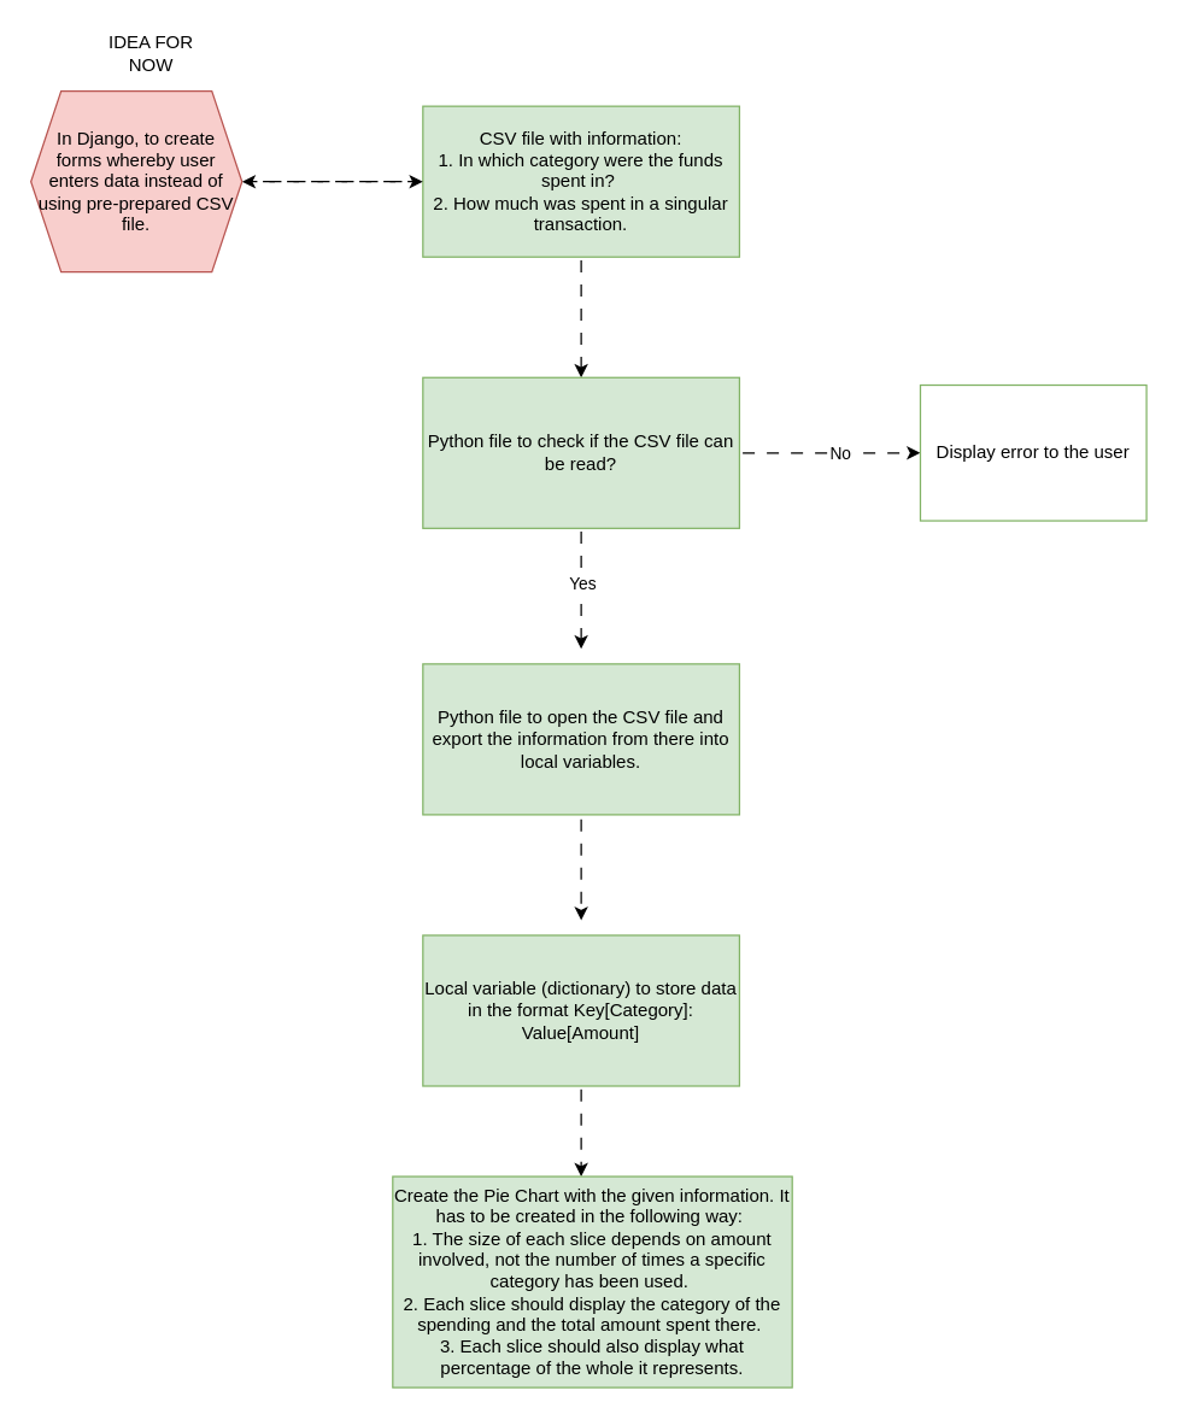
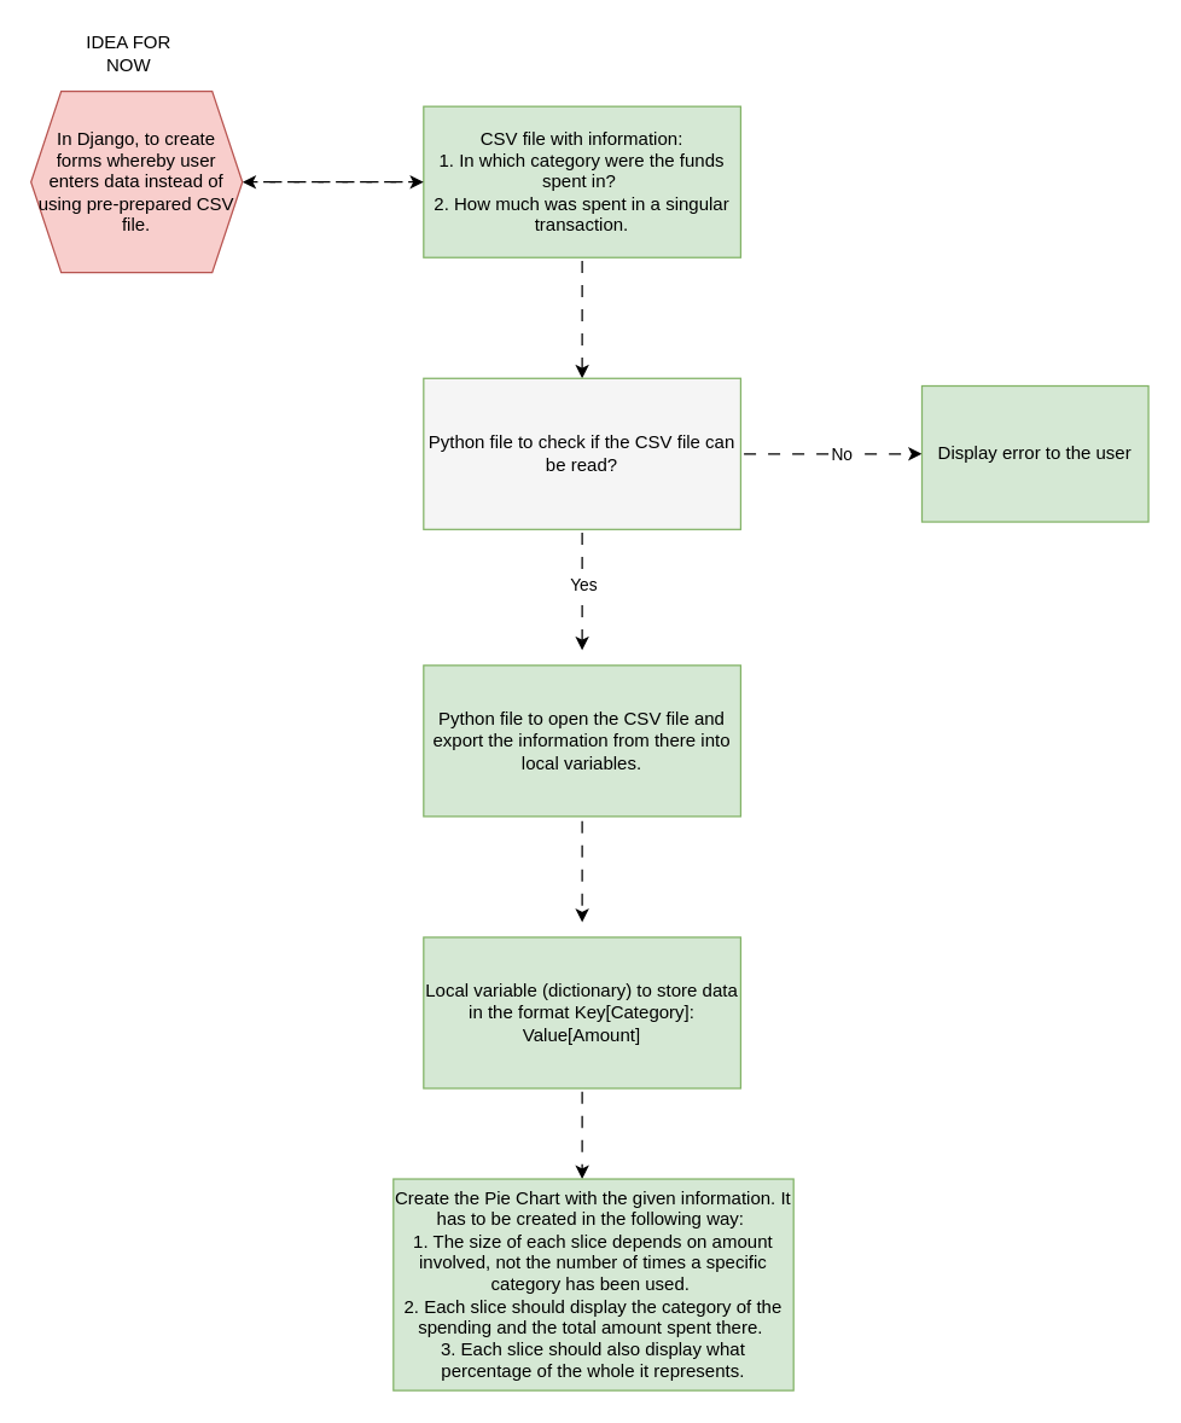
- <mxCell id="18" value="IDEA FOR NOW" style="text;html=1;strokeColor=none;fillColor=none;align=center;verticalAlign=middle;whiteSpace=wrap;rounded=0;" vertex="1" parent="1"><mxGeometry x="65" y="20" width="70" height="30" as="geometry" /></mxCell>
+ <mxCell id="18" value="IDEA FOR NOW" style="text;html=1;strokeColor=none;fillColor=none;align=center;verticalAlign=middle;whiteSpace=wrap;rounded=0;" vertex="1" parent="1"><mxGeometry x="50" y="20" width="70" height="30" as="geometry" /></mxCell>
- <mxCell id="13" value="Python file to check if the CSV file can be read?" style="rounded=0;whiteSpace=wrap;html=1;fillColor=#d5e8d4;strokeColor=#82b366;" vertex="1" parent="1"><mxGeometry x="280" y="250" width="210" height="100" as="geometry" /></mxCell>
+ <mxCell id="13" value="Python file to check if the CSV file can be read?" style="rounded=0;whiteSpace=wrap;html=1;fillColor=#f5f5f5;strokeColor=#82b366;" vertex="1" parent="1"><mxGeometry x="280" y="250" width="210" height="100" as="geometry" /></mxCell>
- <mxCell id="14" value="Display error to the user" style="rounded=0;whiteSpace=wrap;html=1;fillColor=#ffffff;strokeColor=#82b366;" vertex="1" parent="1"><mxGeometry x="610" y="255" width="150" height="90" as="geometry" /></mxCell>
+ <mxCell id="14" value="Display error to the user" style="rounded=0;whiteSpace=wrap;html=1;fillColor=#d5e8d4;strokeColor=#82b366;" vertex="1" parent="1"><mxGeometry x="610" y="255" width="150" height="90" as="geometry" /></mxCell>
